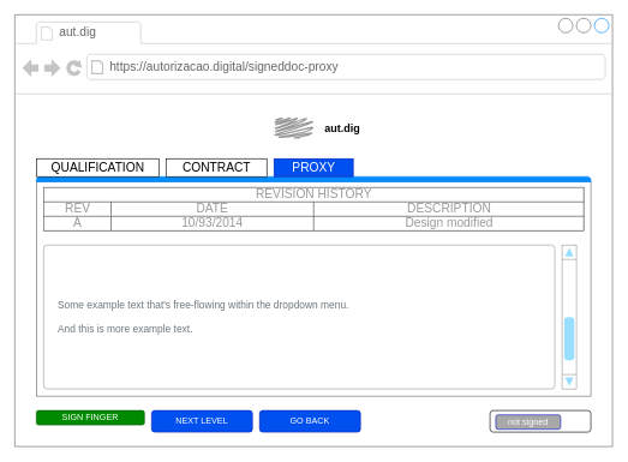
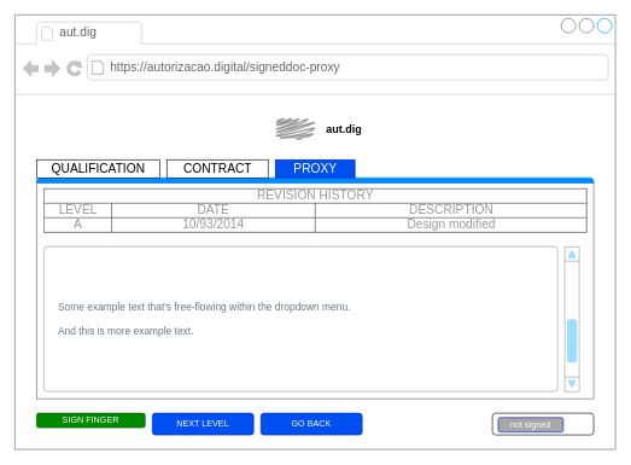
- <mxCell id="9" value="REV" style="strokeColor=inherit;fillColor=inherit;gradientColor=inherit;strokeWidth=1;shadow=0;dashed=0;align=center;html=1;shape=mxgraph.mockup.misc.rrect;rSize=0;fontSize=17;fontColor=#999999;" parent="7" vertex="1"><mxGeometry y="20" width="93.75" height="20" as="geometry" /></mxCell>
+ <mxCell id="9" value="LEVEL" style="strokeColor=inherit;fillColor=inherit;gradientColor=inherit;strokeWidth=1;shadow=0;dashed=0;align=center;html=1;shape=mxgraph.mockup.misc.rrect;rSize=0;fontSize=17;fontColor=#999999;" parent="7" vertex="1"><mxGeometry y="20" width="93.75" height="20" as="geometry" /></mxCell>
